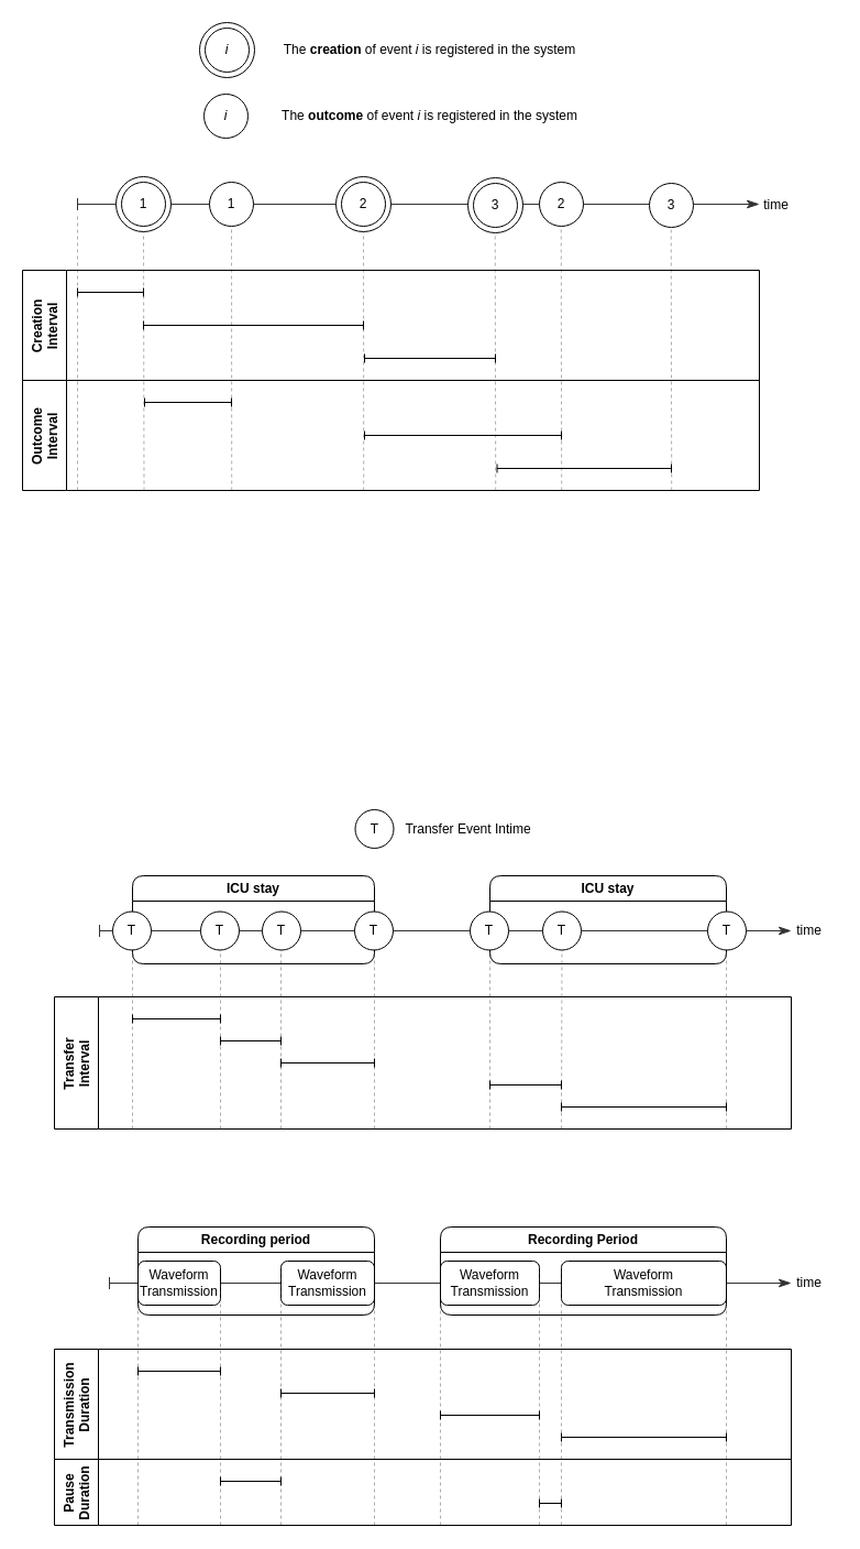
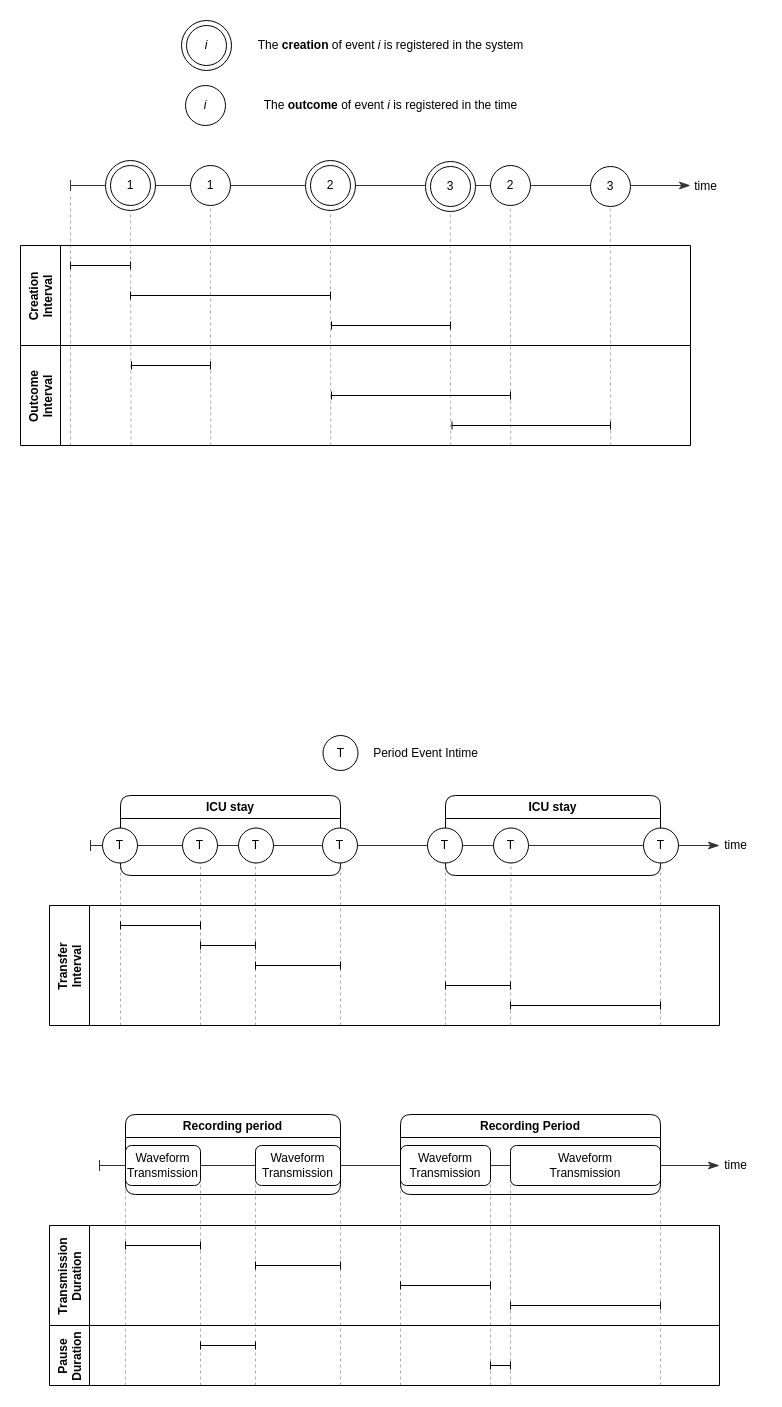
- <mxCell id="33" value="The &lt;b&gt;outcome&lt;/b&gt; of event &lt;i&gt;i&lt;/i&gt; is registered in the system" style="text;html=1;align=center;verticalAlign=middle;resizable=0;points=[];autosize=1;strokeColor=none;fillColor=none;" parent="1" vertex="1"><mxGeometry x="245" y="90" width="290" height="30" as="geometry" /></mxCell>
+ <mxCell id="33" value="The &lt;b&gt;outcome&lt;/b&gt; of event &lt;i&gt;i&lt;/i&gt; is registered in the time" style="text;html=1;align=center;verticalAlign=middle;resizable=0;points=[];autosize=1;strokeColor=none;fillColor=none;" parent="1" vertex="1"><mxGeometry x="245" y="90" width="290" height="30" as="geometry" /></mxCell>
- <mxCell id="74" value="Transfer Event Intime" style="text;html=1;align=center;verticalAlign=middle;resizable=0;points=[];autosize=1;strokeColor=none;fillColor=none;" vertex="1" parent="1"><mxGeometry x="355" y="737.5" width="140" height="30" as="geometry" /></mxCell>
+ <mxCell id="74" value="Period Event Intime" style="text;html=1;align=center;verticalAlign=middle;resizable=0;points=[];autosize=1;strokeColor=none;fillColor=none;" vertex="1" parent="1"><mxGeometry x="355" y="737.5" width="140" height="30" as="geometry" /></mxCell>
